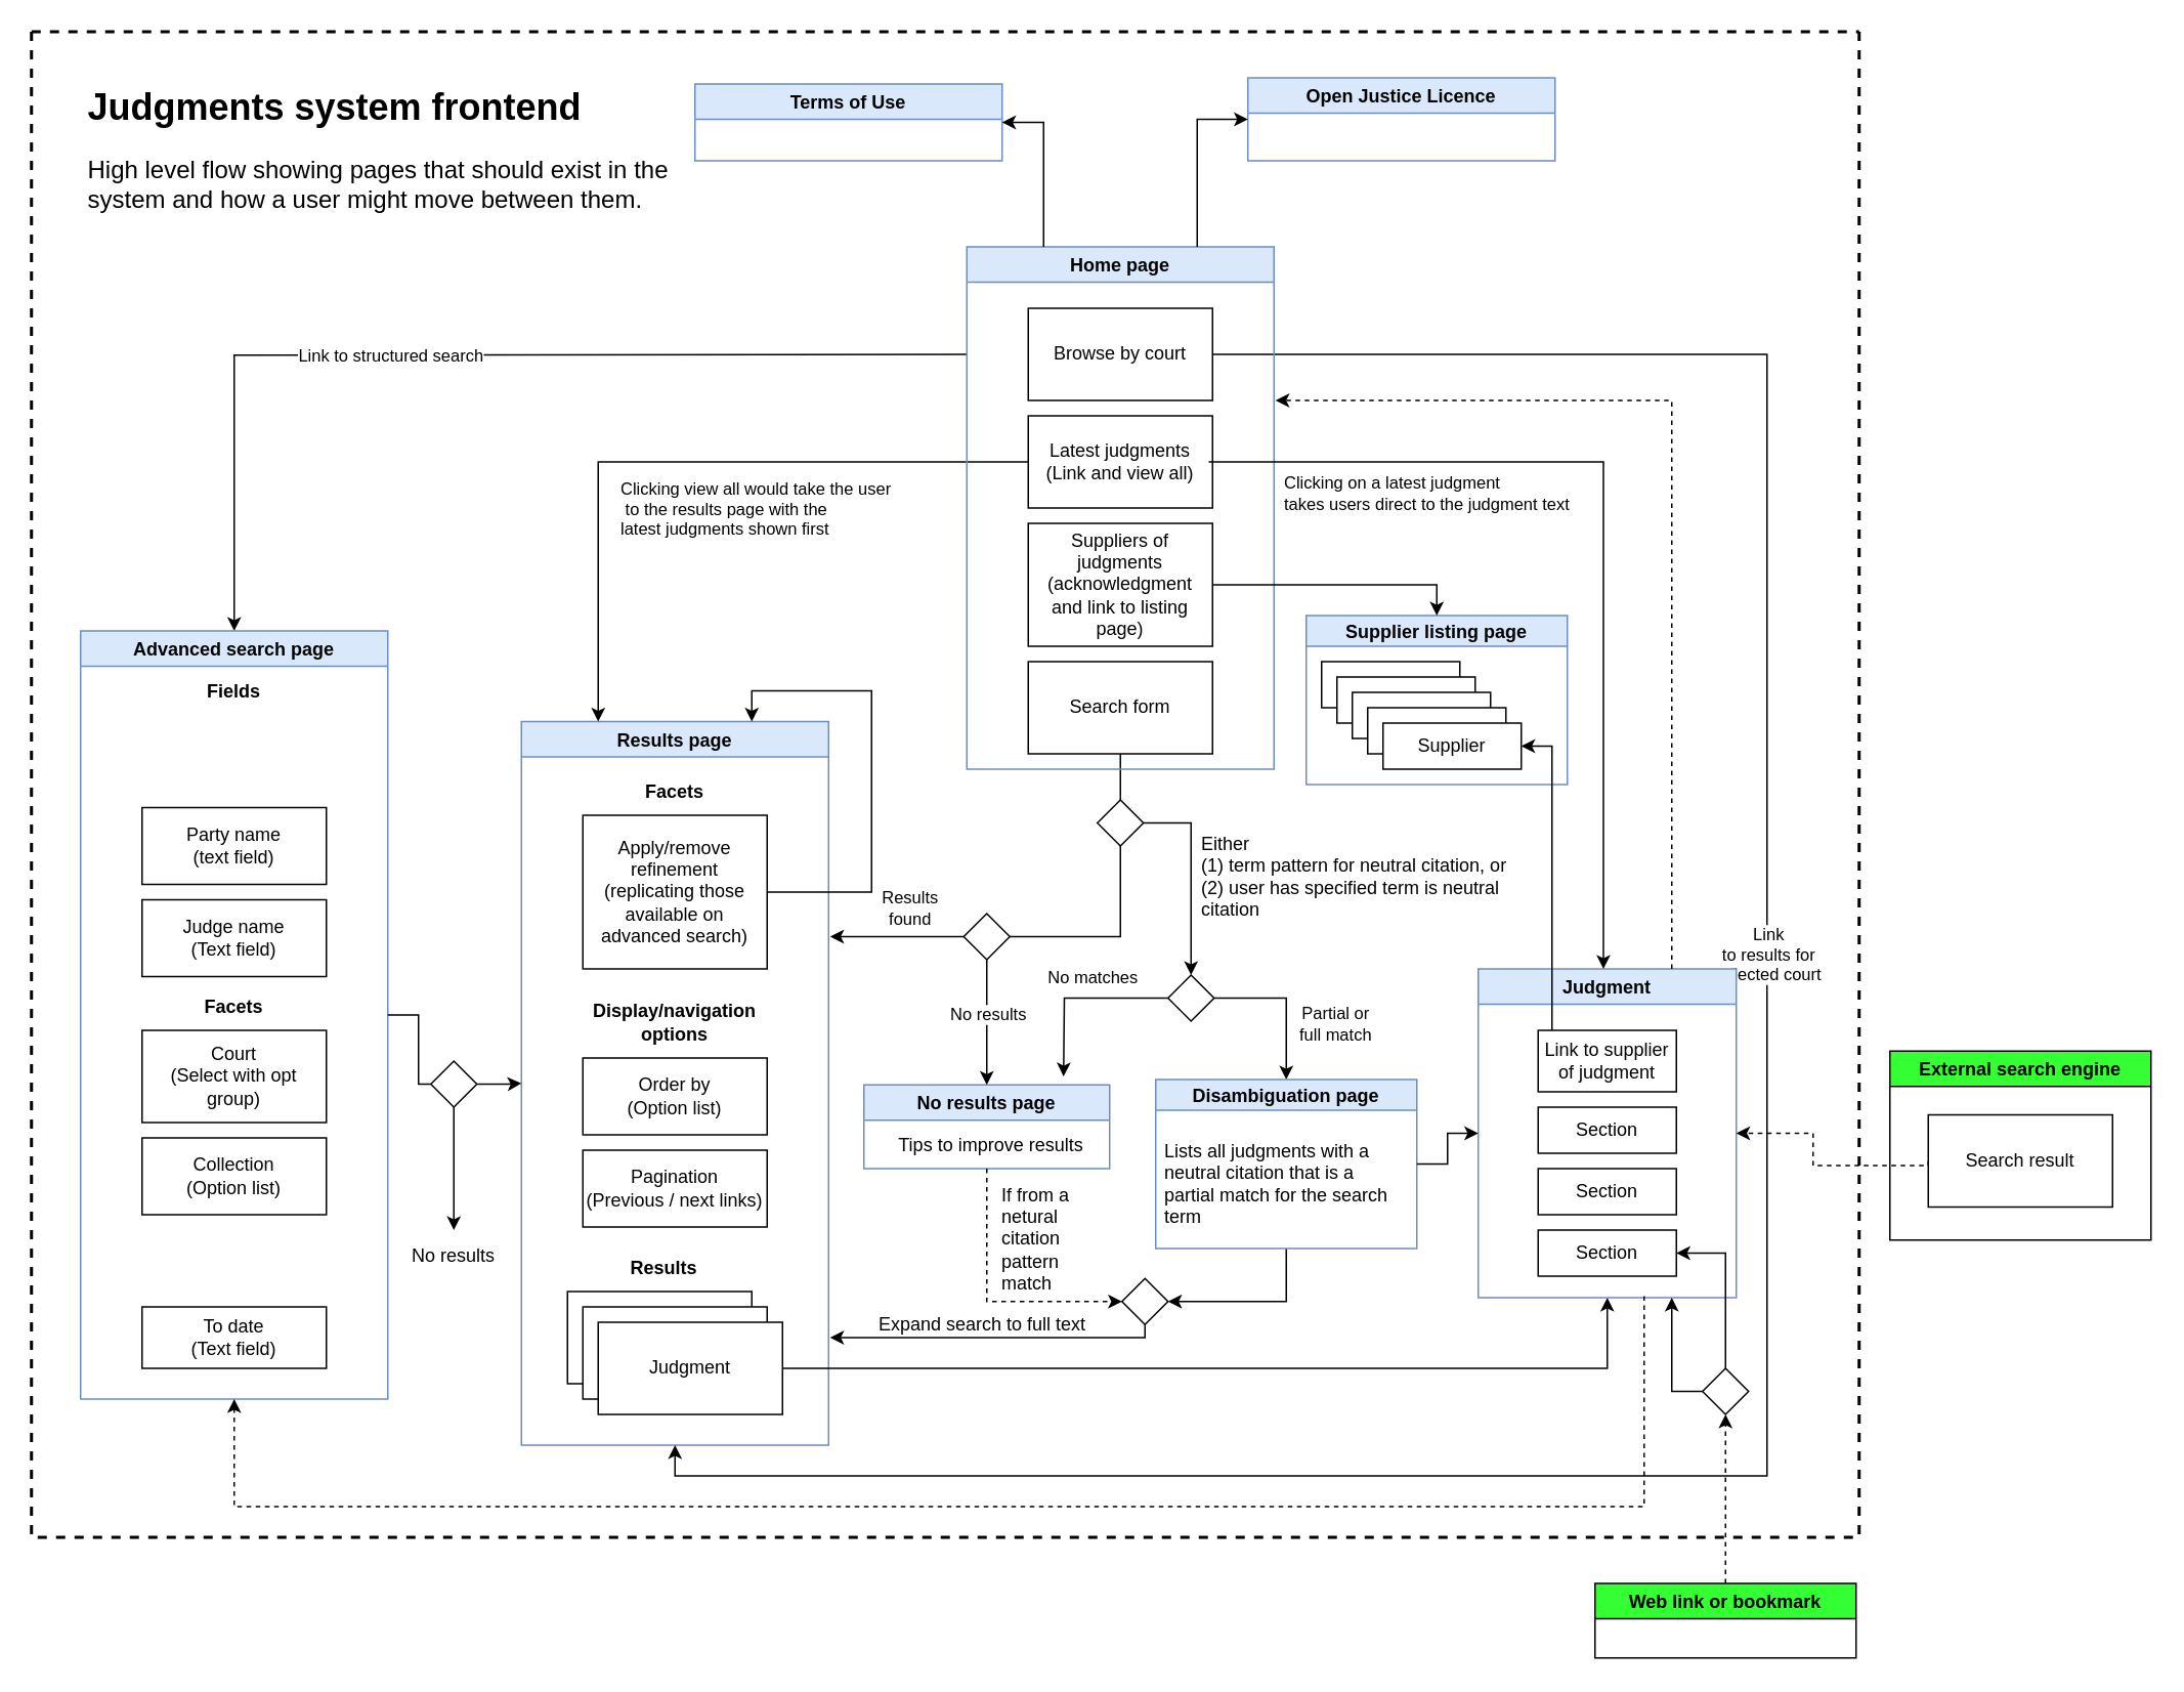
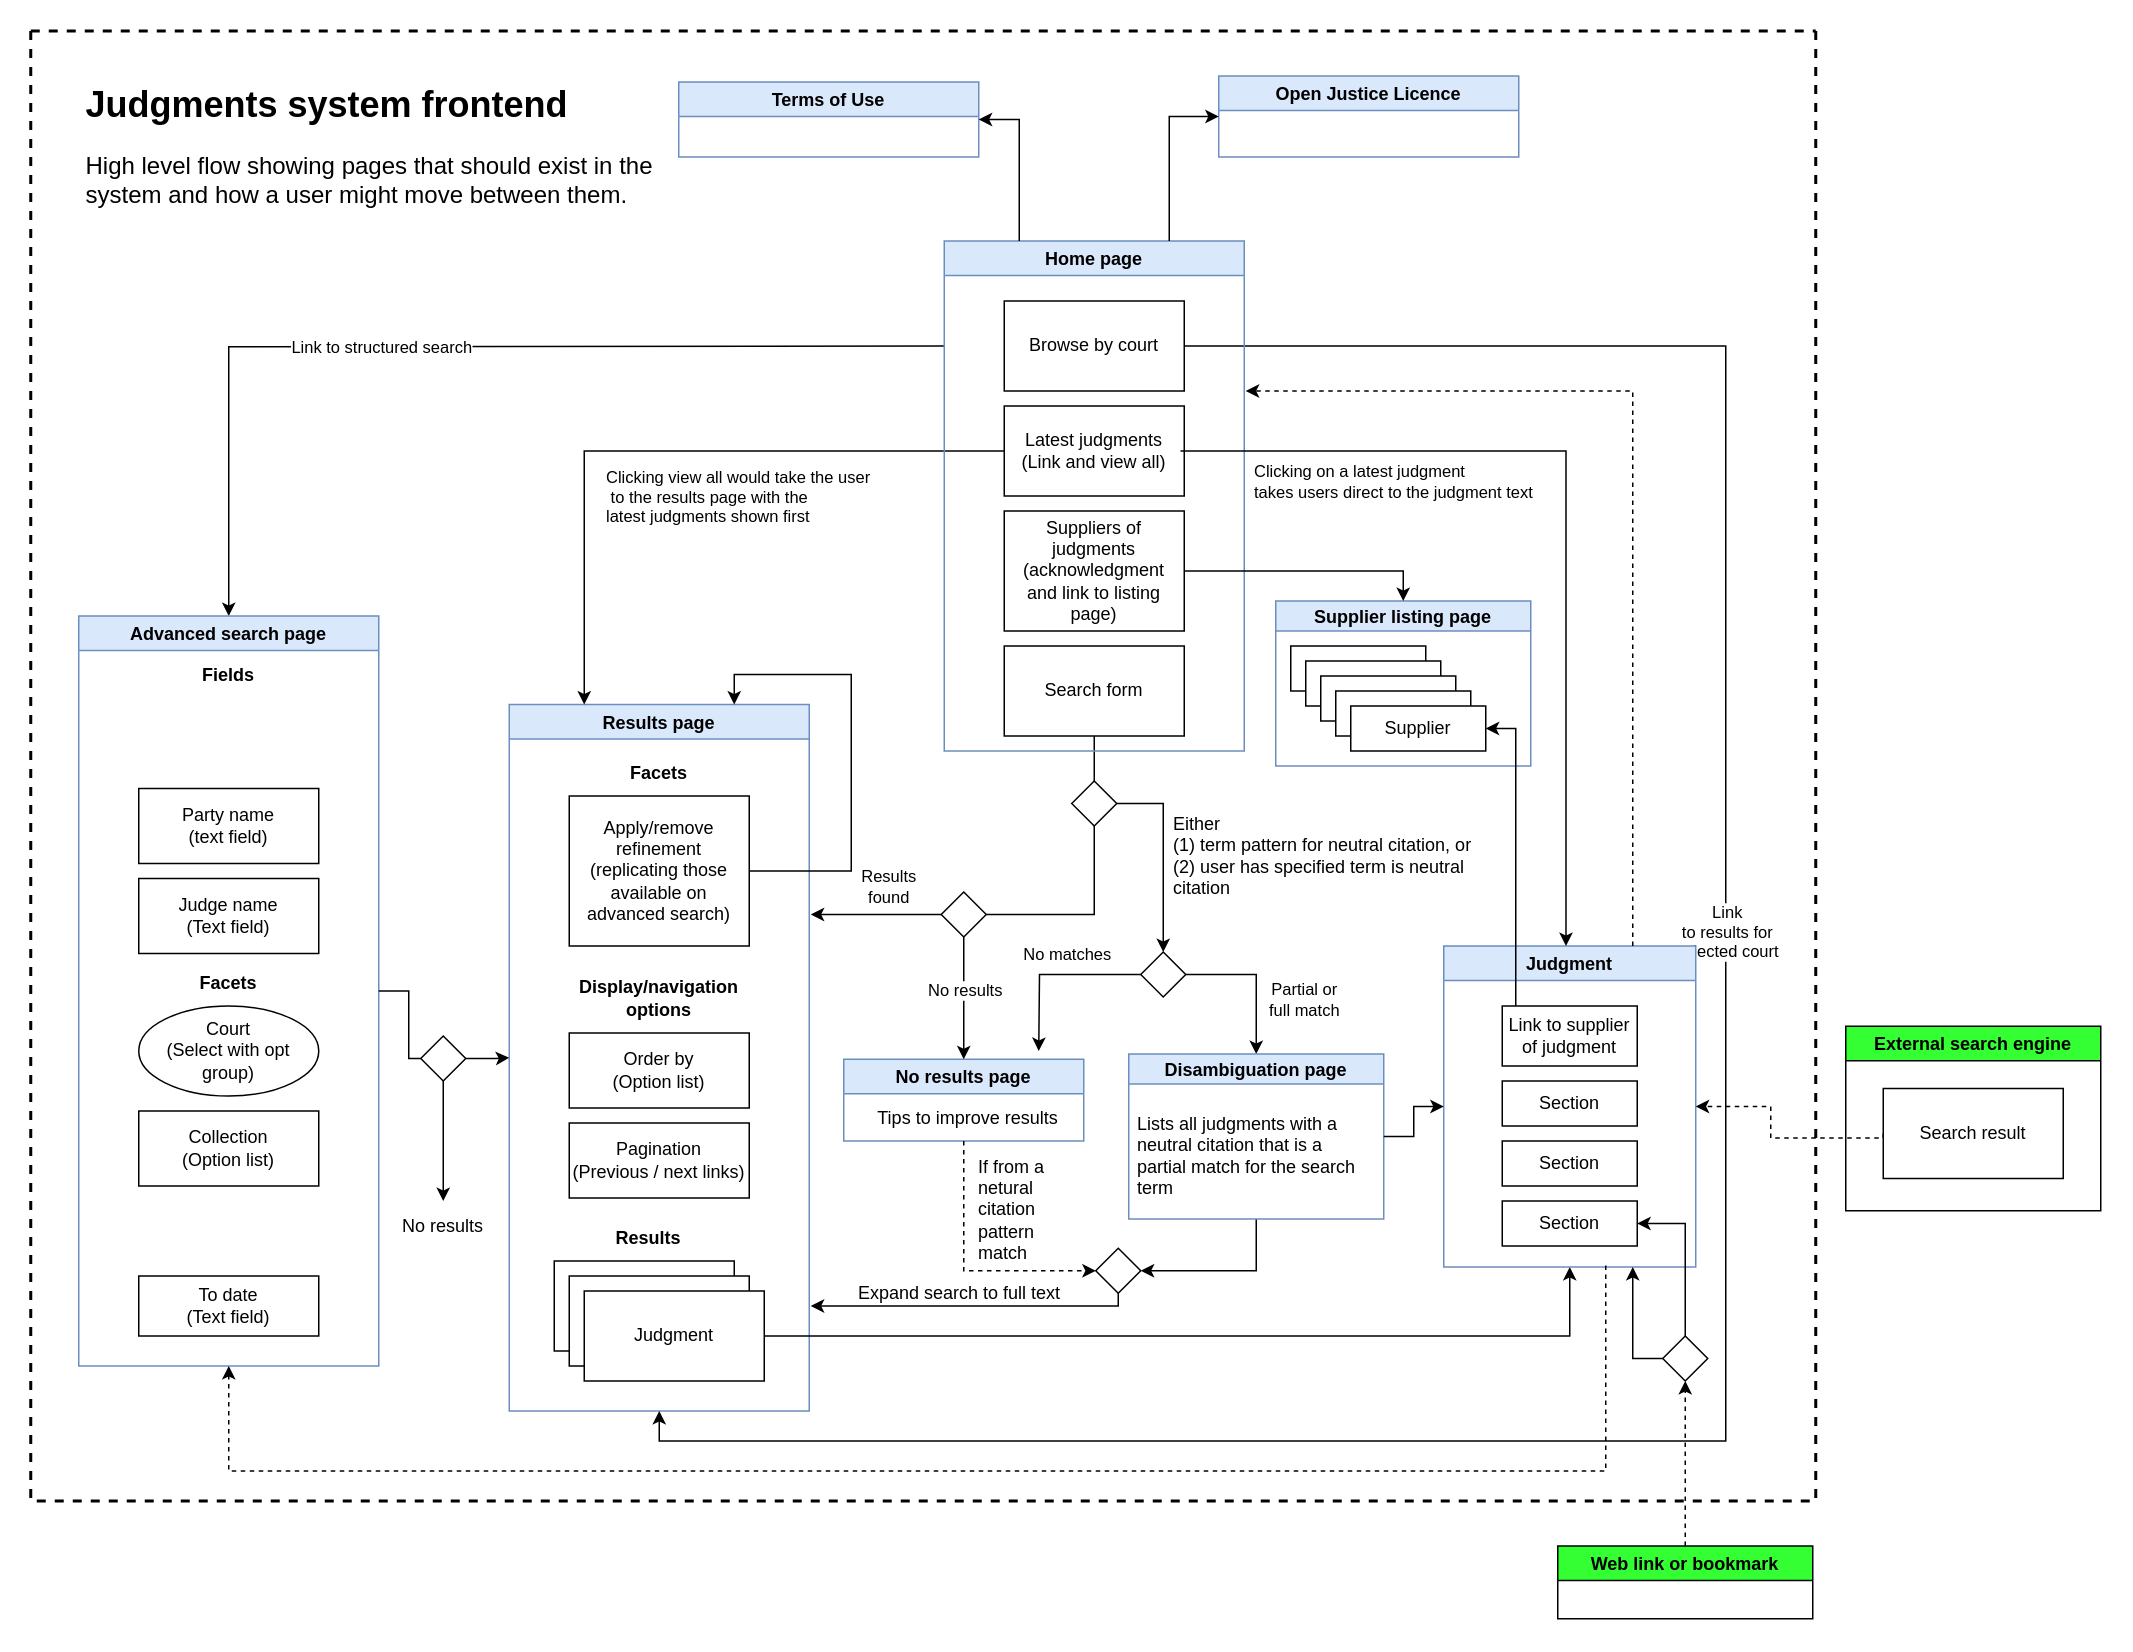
- <mxCell id="23" value="Court&lt;br&gt;(Select with opt group)" style="rounded=0;whiteSpace=wrap;html=1;" parent="20" vertex="1"><mxGeometry x="40" y="260" width="120" height="60" as="geometry" /></mxCell>
+ <mxCell id="23" value="Court&lt;br&gt;(Select with opt group)" style="ellipse;whiteSpace=wrap;html=1;" parent="20" vertex="1"><mxGeometry x="40" y="260" width="120" height="60" as="geometry" /></mxCell>
